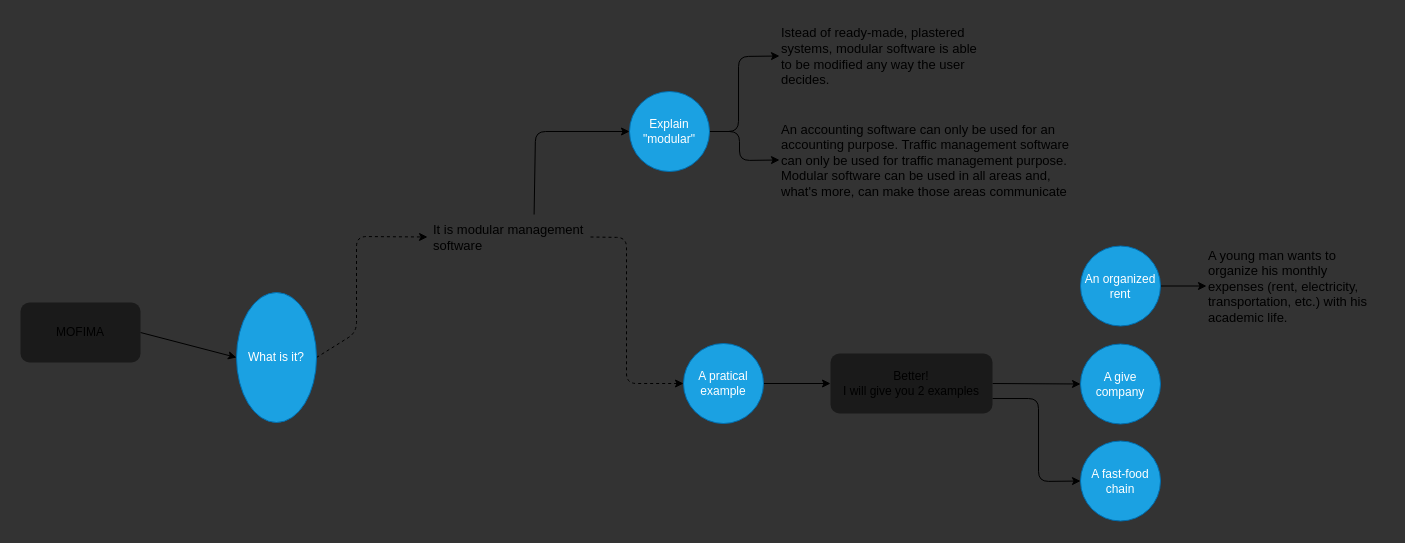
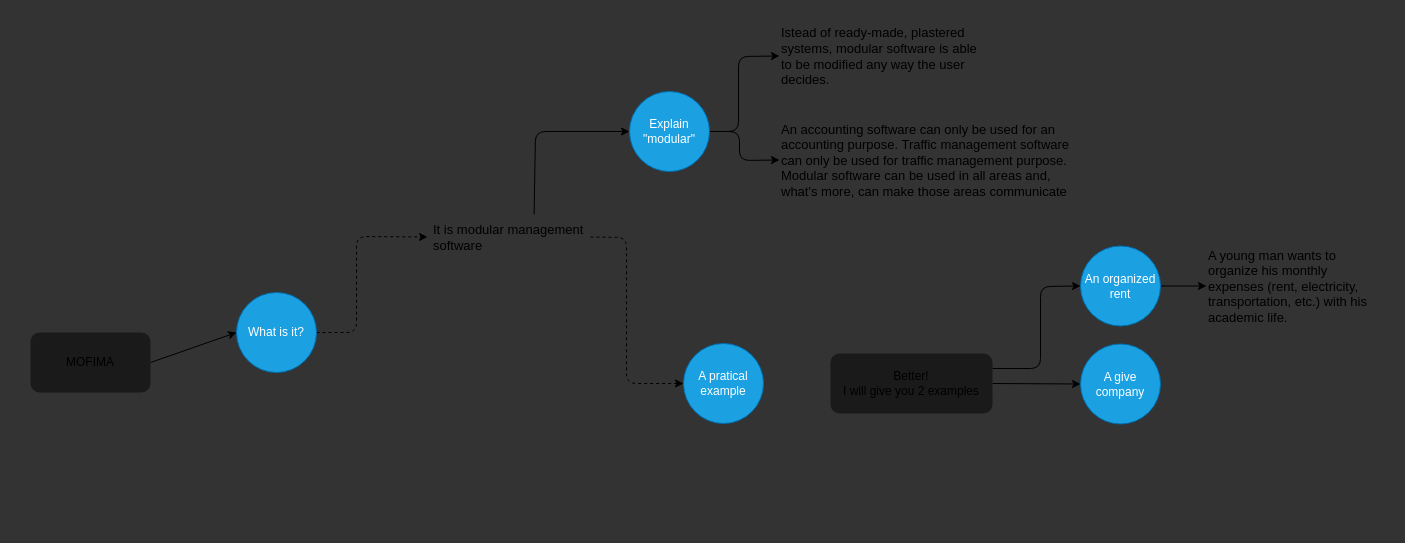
- <mxCell id="3" value="MOFIMA" style="rounded=1;whiteSpace=wrap;html=1;fillColor=#1A1A1A;strokeColor=none;" vertex="1" parent="1"><mxGeometry x="20" y="302" width="120" height="60" as="geometry" /></mxCell>
+ <mxCell id="3" value="MOFIMA" style="rounded=1;whiteSpace=wrap;html=1;fillColor=#1A1A1A;strokeColor=none;" vertex="1" parent="1"><mxGeometry x="30" y="332" width="120" height="60" as="geometry" /></mxCell>
+ <mxCell id="17" style="edgeStyle=none;html=1;exitX=1;exitY=0.25;exitDx=0;exitDy=0;entryX=0;entryY=0.5;entryDx=0;entryDy=0;fontSize=13;" edge="1" parent="1" source="19" target="21"><mxGeometry relative="1" as="geometry"><Array as="points"><mxPoint x="1040" y="368" /><mxPoint x="1040" y="286" /></Array></mxGeometry></mxCell>
- <mxCell id="5" value="What is it?" style="ellipse;whiteSpace=wrap;html=1;aspect=fixed;fillColor=#1ba1e2;strokeColor=#006EAF;fontColor=#ffffff;" vertex="1" parent="1"><mxGeometry x="236" y="292" width="80" height="130" as="geometry" /></mxCell>
+ <mxCell id="5" value="What is it?" style="ellipse;whiteSpace=wrap;html=1;aspect=fixed;fillColor=#1ba1e2;strokeColor=#006EAF;fontColor=#ffffff;" vertex="1" parent="1"><mxGeometry x="236" y="292" width="80" height="80" as="geometry" /></mxCell>
- <mxCell id="14" style="edgeStyle=none;html=1;exitX=1;exitY=0.5;exitDx=0;exitDy=0;entryX=0;entryY=0.5;entryDx=0;entryDy=0;fontSize=13;" edge="1" parent="1" source="15" target="19"><mxGeometry relative="1" as="geometry" /></mxCell>
- <mxCell id="18" style="edgeStyle=none;html=1;exitX=1;exitY=0.75;exitDx=0;exitDy=0;entryX=0;entryY=0.5;entryDx=0;entryDy=0;fontSize=13;" edge="1" parent="1" source="19" target="23"><mxGeometry relative="1" as="geometry"><Array as="points"><mxPoint x="1038" y="398" /><mxPoint x="1038" y="481" /></Array></mxGeometry></mxCell>
- <mxCell id="23" value="A fast-food chain" style="ellipse;whiteSpace=wrap;html=1;aspect=fixed;fillColor=#1ba1e2;strokeColor=#006EAF;fontColor=#ffffff;" vertex="1" parent="1"><mxGeometry x="1080" y="440.5" width="80" height="80" as="geometry" /></mxCell>
